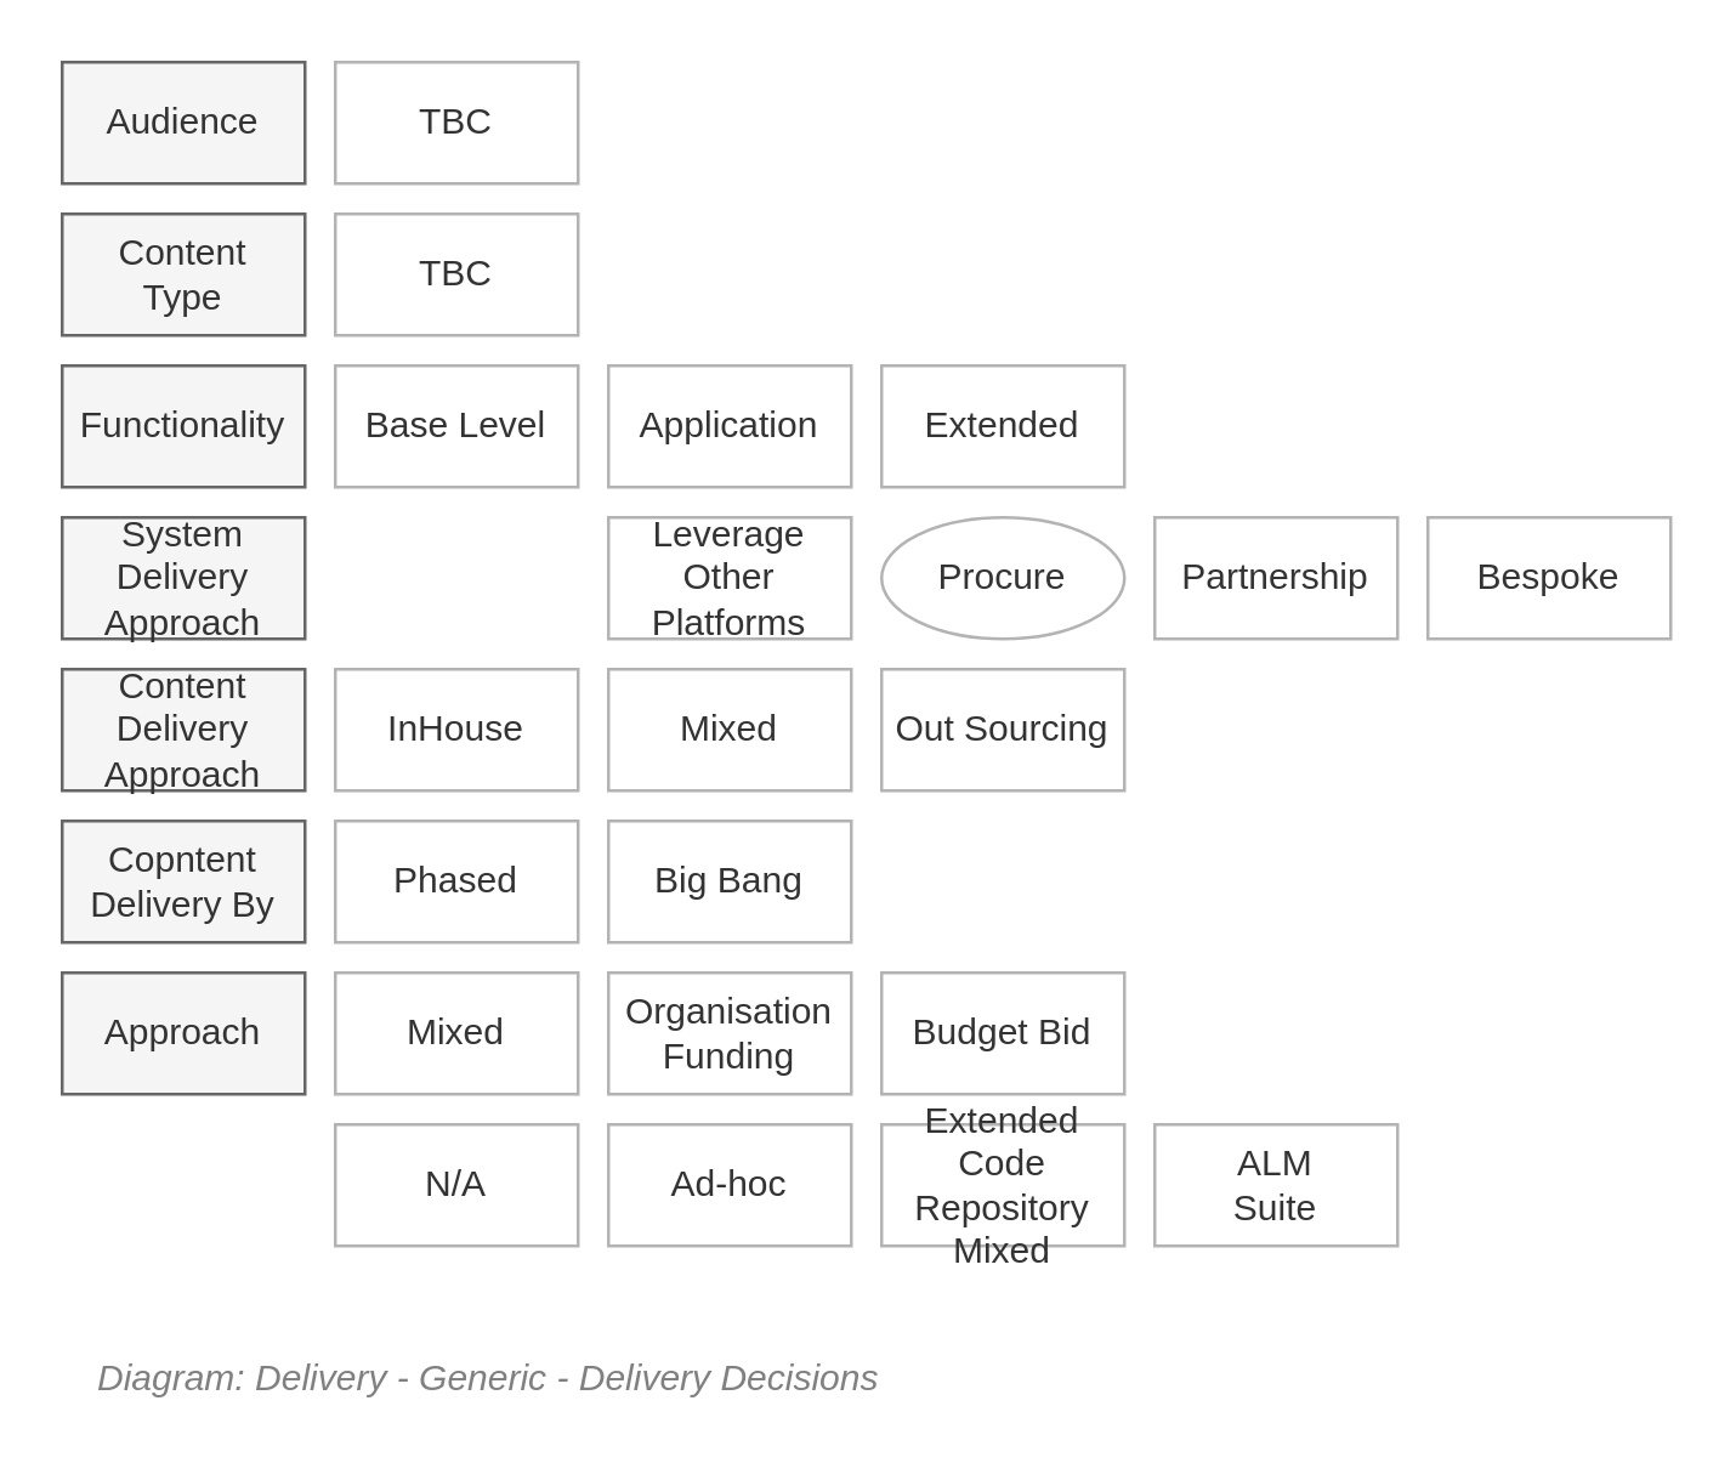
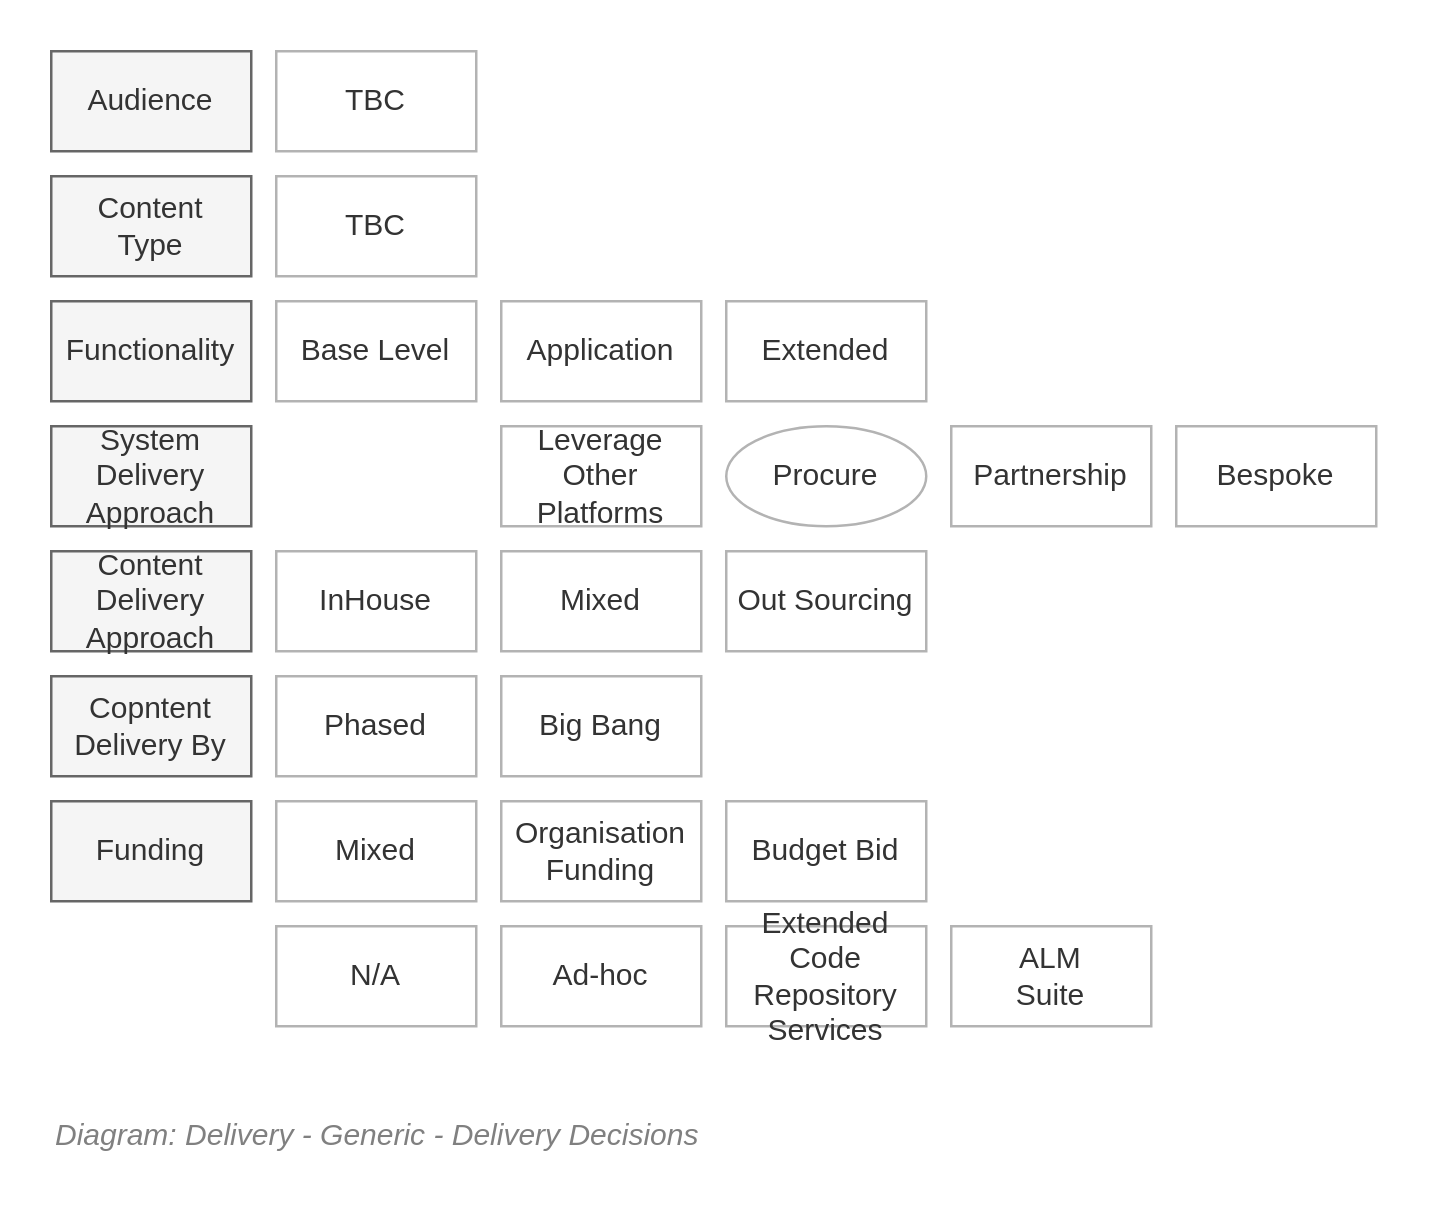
- <mxCell id="8" value="Approach" style="rounded=0;whiteSpace=wrap;html=1;shadow=0;glass=0;comic=0;strokeColor=#666666;fillColor=#f5f5f5;fontSize=12;align=center;fontColor=#333333;recursiveResize=0;container=1;collapsible=0;" vertex="1" parent="1"><mxGeometry x="20" y="320" width="80" height="40" as="geometry" /></mxCell>
+ <mxCell id="8" value="Funding" style="rounded=0;whiteSpace=wrap;html=1;shadow=0;glass=0;comic=0;strokeColor=#666666;fillColor=#f5f5f5;fontSize=12;align=center;fontColor=#333333;recursiveResize=0;container=1;collapsible=0;" vertex="1" parent="1"><mxGeometry x="20" y="320" width="80" height="40" as="geometry" /></mxCell>
- <mxCell id="29" value="Extended Code Repository&lt;br style=&quot;font-size: 12px;&quot;&gt;Mixed" style="rounded=0;whiteSpace=wrap;html=1;shadow=0;glass=0;comic=0;strokeColor=#B3B3B3;fillColor=none;fontSize=12;align=center;fontColor=#333333;recursiveResize=0;container=1;collapsible=0;" vertex="1" parent="1"><mxGeometry x="290" y="370" width="80" height="40" as="geometry" /></mxCell>
+ <mxCell id="29" value="Extended Code Repository&lt;br style=&quot;font-size: 12px;&quot;&gt;Services" style="rounded=0;whiteSpace=wrap;html=1;shadow=0;glass=0;comic=0;strokeColor=#B3B3B3;fillColor=none;fontSize=12;align=center;fontColor=#333333;recursiveResize=0;container=1;collapsible=0;" vertex="1" parent="1"><mxGeometry x="290" y="370" width="80" height="40" as="geometry" /></mxCell>
- <mxCell id="30" value="&lt;font style=&quot;font-size: 12px&quot;&gt;Diagram: Delivery - Generic - Delivery Decisions&lt;/font&gt;" style="text;strokeColor=none;fillColor=none;html=1;fontSize=24;fontStyle=2;verticalAlign=middle;align=left;shadow=0;glass=0;comic=0;opacity=30;fontColor=#808080;" vertex="1" parent="1"><mxGeometry x="30" y="440" width="520" height="20" as="geometry" /></mxCell>
+ <mxCell id="30" value="&lt;font style=&quot;font-size: 12px&quot;&gt;Diagram: Delivery - Generic - Delivery Decisions&lt;/font&gt;" style="text;strokeColor=none;fillColor=none;html=1;fontSize=24;fontStyle=2;verticalAlign=middle;align=left;shadow=0;glass=0;comic=0;opacity=30;fontColor=#808080;" vertex="1" parent="1"><mxGeometry x="20" y="440" width="520" height="20" as="geometry" /></mxCell>
